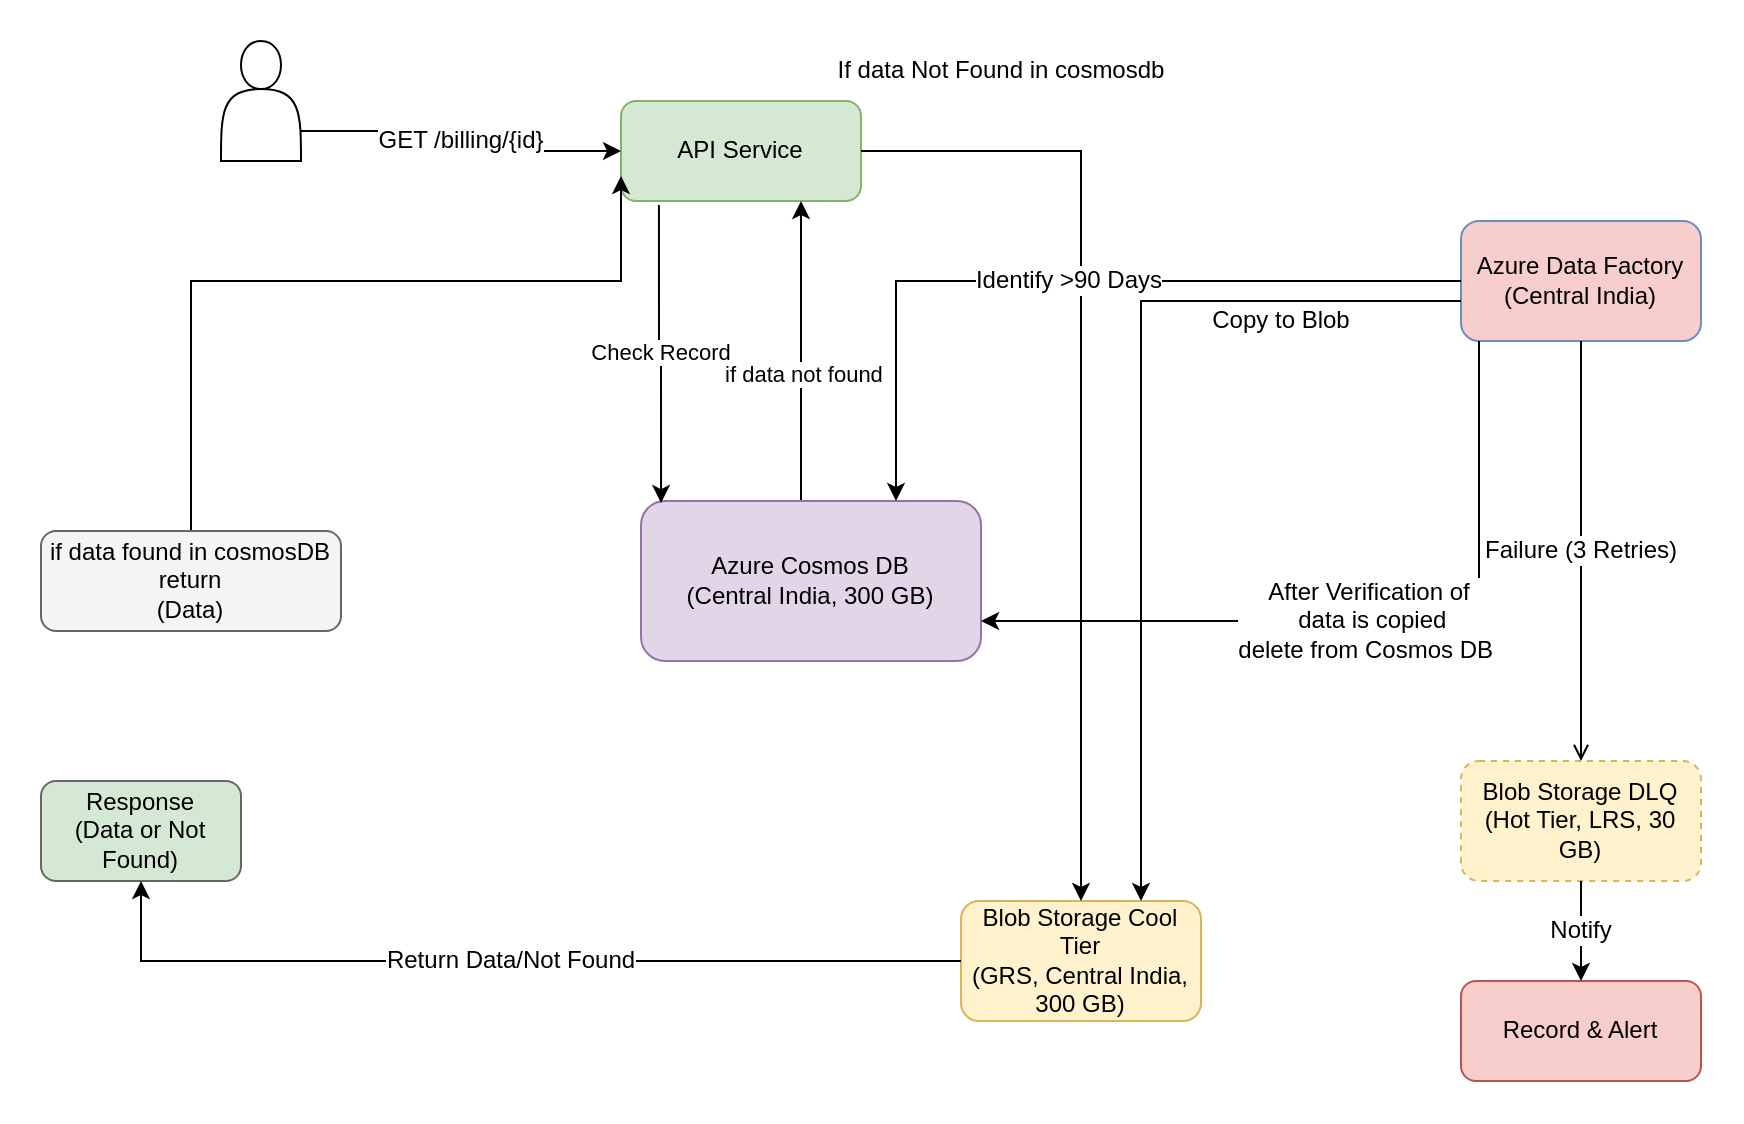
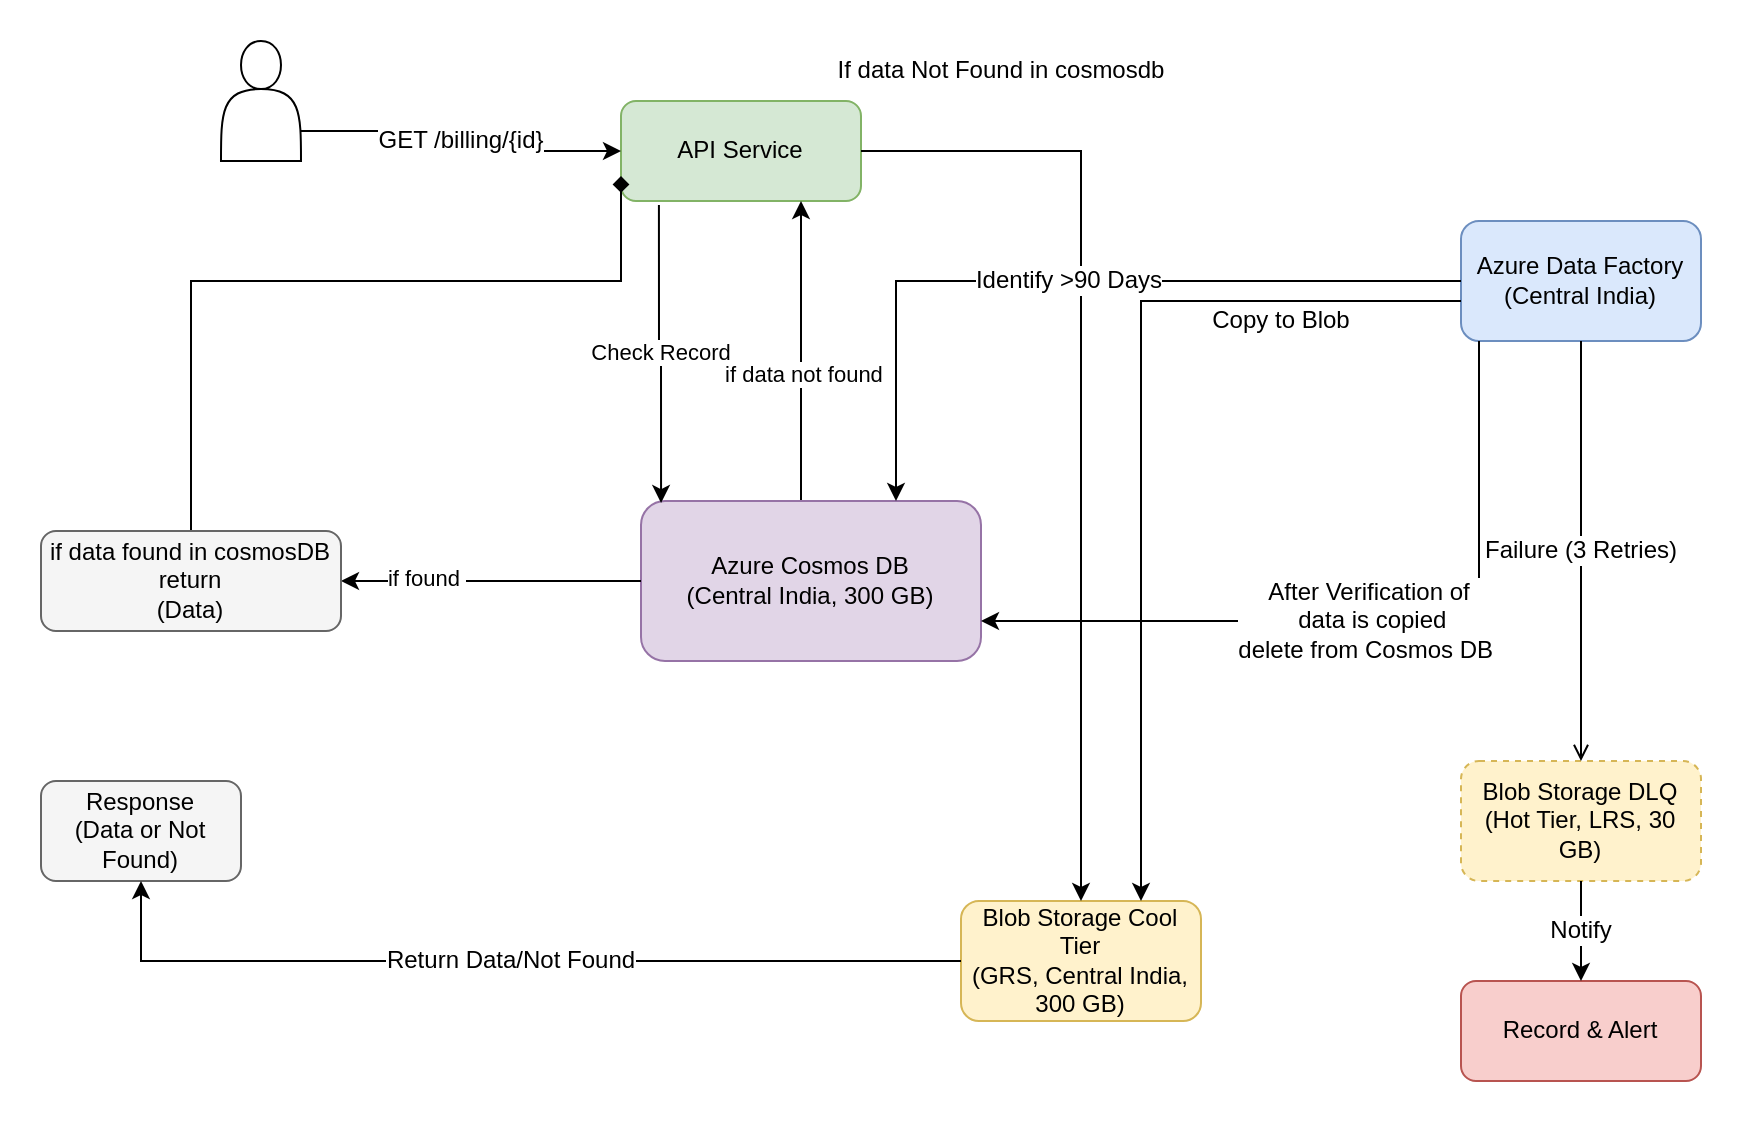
- <mxCell id="23" style="edgeStyle=orthogonalEdgeStyle;rounded=0;orthogonalLoop=1;jettySize=auto;html=1;entryX=0;entryY=0.75;entryDx=0;entryDy=0;exitX=0.5;exitY=0;exitDx=0;exitDy=0;" edge="1" parent="1" source="24" target="2"><mxGeometry relative="1" as="geometry"><Array as="points"><mxPoint x="95" y="140" /><mxPoint x="310" y="140" /></Array></mxGeometry></mxCell>
+ <mxCell id="23" style="edgeStyle=orthogonalEdgeStyle;rounded=0;orthogonalLoop=1;jettySize=auto;html=1;entryX=0;entryY=0.75;entryDx=0;entryDy=0;exitX=0.5;exitY=0;exitDx=0;exitDy=0;endArrow=diamond;" edge="1" parent="1" source="24" target="2"><mxGeometry relative="1" as="geometry"><Array as="points"><mxPoint x="95" y="140" /><mxPoint x="310" y="140" /></Array></mxGeometry></mxCell>
- <mxCell id="8" value="Azure Data Factory&lt;br&gt;(Central India)" style="rounded=1;whiteSpace=wrap;html=1;fillColor=#f8cecc;strokeColor=#6c8ebf;fontSize=12;" vertex="1" parent="1"><mxGeometry x="730" y="110" width="120" height="60" as="geometry" /></mxCell>
+ <mxCell id="8" value="Azure Data Factory&lt;br&gt;(Central India)" style="rounded=1;whiteSpace=wrap;html=1;fillColor=#dae8fc;strokeColor=#6c8ebf;fontSize=12;" vertex="1" parent="1"><mxGeometry x="730" y="110" width="120" height="60" as="geometry" /></mxCell>
+ <mxCell id="15" value="" style="edgeStyle=orthogonalEdgeStyle;rounded=0;html=1;jettySize=auto;orthogonalLoop=1;fontSize=12;entryX=1;entryY=0.5;entryDx=0;entryDy=0;" edge="1" parent="1" source="5" target="24"><mxGeometry x="0.24" y="80" relative="1" as="geometry"><mxPoint x="260" y="200" as="targetPoint" /><mxPoint as="offset" /></mxGeometry></mxCell>
+ <mxCell id="16" value="if found&amp;nbsp;" style="edgeLabel;html=1;align=center;verticalAlign=middle;resizable=0;points=[];" vertex="1" connectable="0" parent="15"><mxGeometry x="0.437" y="-2" relative="1" as="geometry"><mxPoint as="offset" /></mxGeometry></mxCell>
- <mxCell id="7" value="Response&lt;br&gt;(Data or Not Found)" style="rounded=1;whiteSpace=wrap;html=1;fillColor=#d5e8d4;strokeColor=#666666;fontSize=12;" vertex="1" parent="1"><mxGeometry x="20" y="390" width="100" height="50" as="geometry" /></mxCell>
+ <mxCell id="7" value="Response&lt;br&gt;(Data or Not Found)" style="rounded=1;whiteSpace=wrap;html=1;fillColor=#f5f5f5;strokeColor=#666666;fontSize=12;" vertex="1" parent="1"><mxGeometry x="20" y="390" width="100" height="50" as="geometry" /></mxCell>
